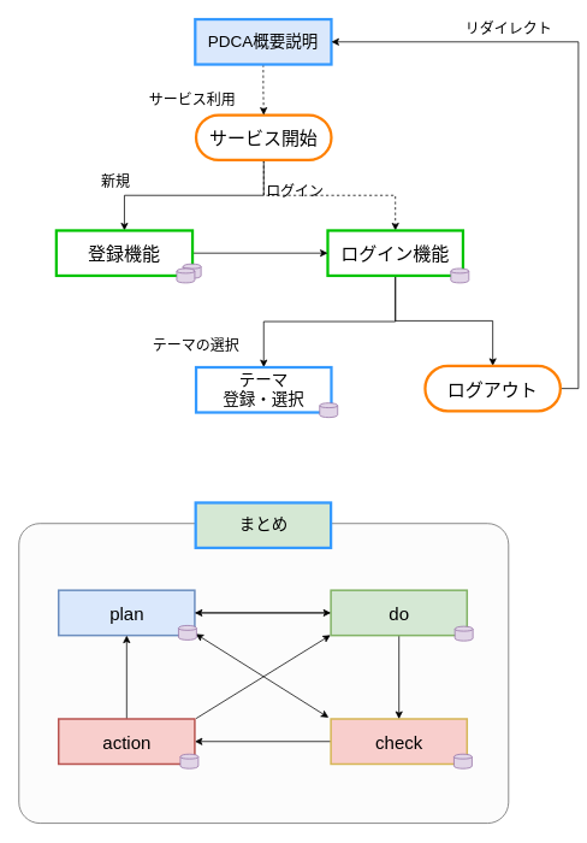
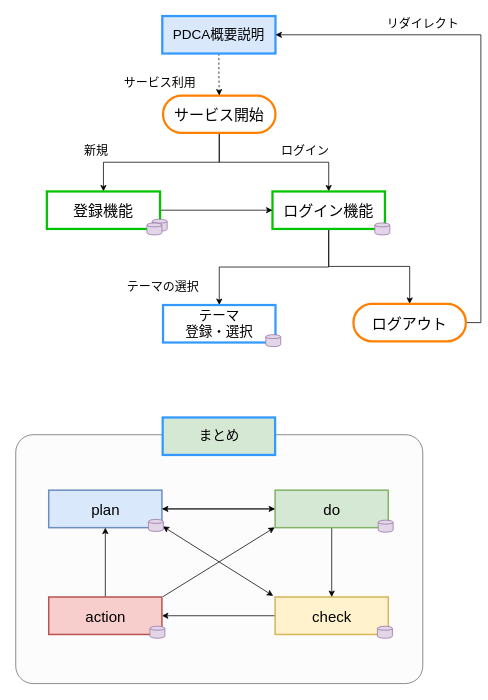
- <mxCell id="29" value="&lt;span style=&quot;font-size: 16px&quot;&gt;ログイン&lt;/span&gt;" style="text;html=1;strokeColor=none;fillColor=none;align=center;verticalAlign=middle;whiteSpace=wrap;rounded=0;strokeWidth=16;" parent="1" vertex="1"><mxGeometry x="263" y="201" width="128" height="20" as="geometry" /></mxCell>
+ <mxCell id="29" value="&lt;span style=&quot;font-size: 16px&quot;&gt;ログイン&lt;/span&gt;" style="text;html=1;strokeColor=none;fillColor=none;align=center;verticalAlign=middle;whiteSpace=wrap;rounded=0;strokeWidth=16;" parent="1" vertex="1"><mxGeometry x="343" y="191" width="128" height="20" as="geometry" /></mxCell>
- <mxCell id="4" style="edgeStyle=orthogonalEdgeStyle;rounded=0;orthogonalLoop=1;jettySize=auto;html=1;exitX=0.5;exitY=1;exitDx=0;exitDy=0;entryX=0.5;entryY=0;entryDx=0;entryDy=0;dashed=1;" parent="1" source="5" target="8" edge="1"><mxGeometry relative="1" as="geometry" /></mxCell>
+ <mxCell id="4" style="edgeStyle=orthogonalEdgeStyle;rounded=0;orthogonalLoop=1;jettySize=auto;html=1;exitX=0.5;exitY=1;exitDx=0;exitDy=0;entryX=0.5;entryY=0;entryDx=0;entryDy=0;" parent="1" source="5" target="8" edge="1"><mxGeometry relative="1" as="geometry" /></mxCell>
- <mxCell id="16" value="&lt;span style=&quot;font-size: 20px&quot;&gt;check&lt;/span&gt;" style="rounded=0;whiteSpace=wrap;html=1;strokeColor=#d6b656;strokeWidth=2;fillColor=#f8cecc;" parent="1" vertex="1"><mxGeometry x="366.5" y="795.5" width="151" height="50" as="geometry" /></mxCell>
+ <mxCell id="16" value="&lt;span style=&quot;font-size: 20px&quot;&gt;check&lt;/span&gt;" style="rounded=0;whiteSpace=wrap;html=1;strokeColor=#d6b656;strokeWidth=2;fillColor=#fff2cc;" parent="1" vertex="1"><mxGeometry x="366.5" y="795.5" width="151" height="50" as="geometry" /></mxCell>
